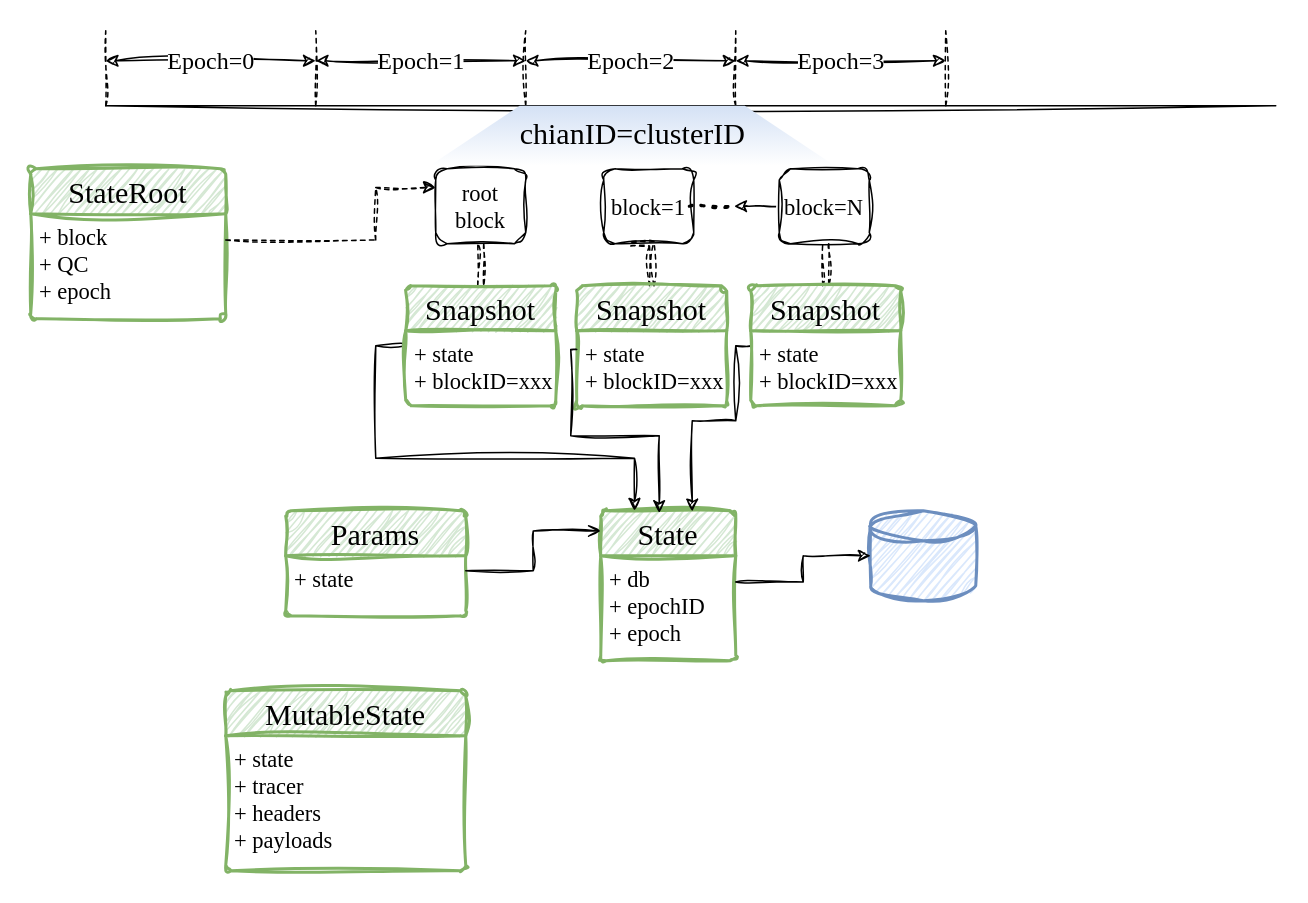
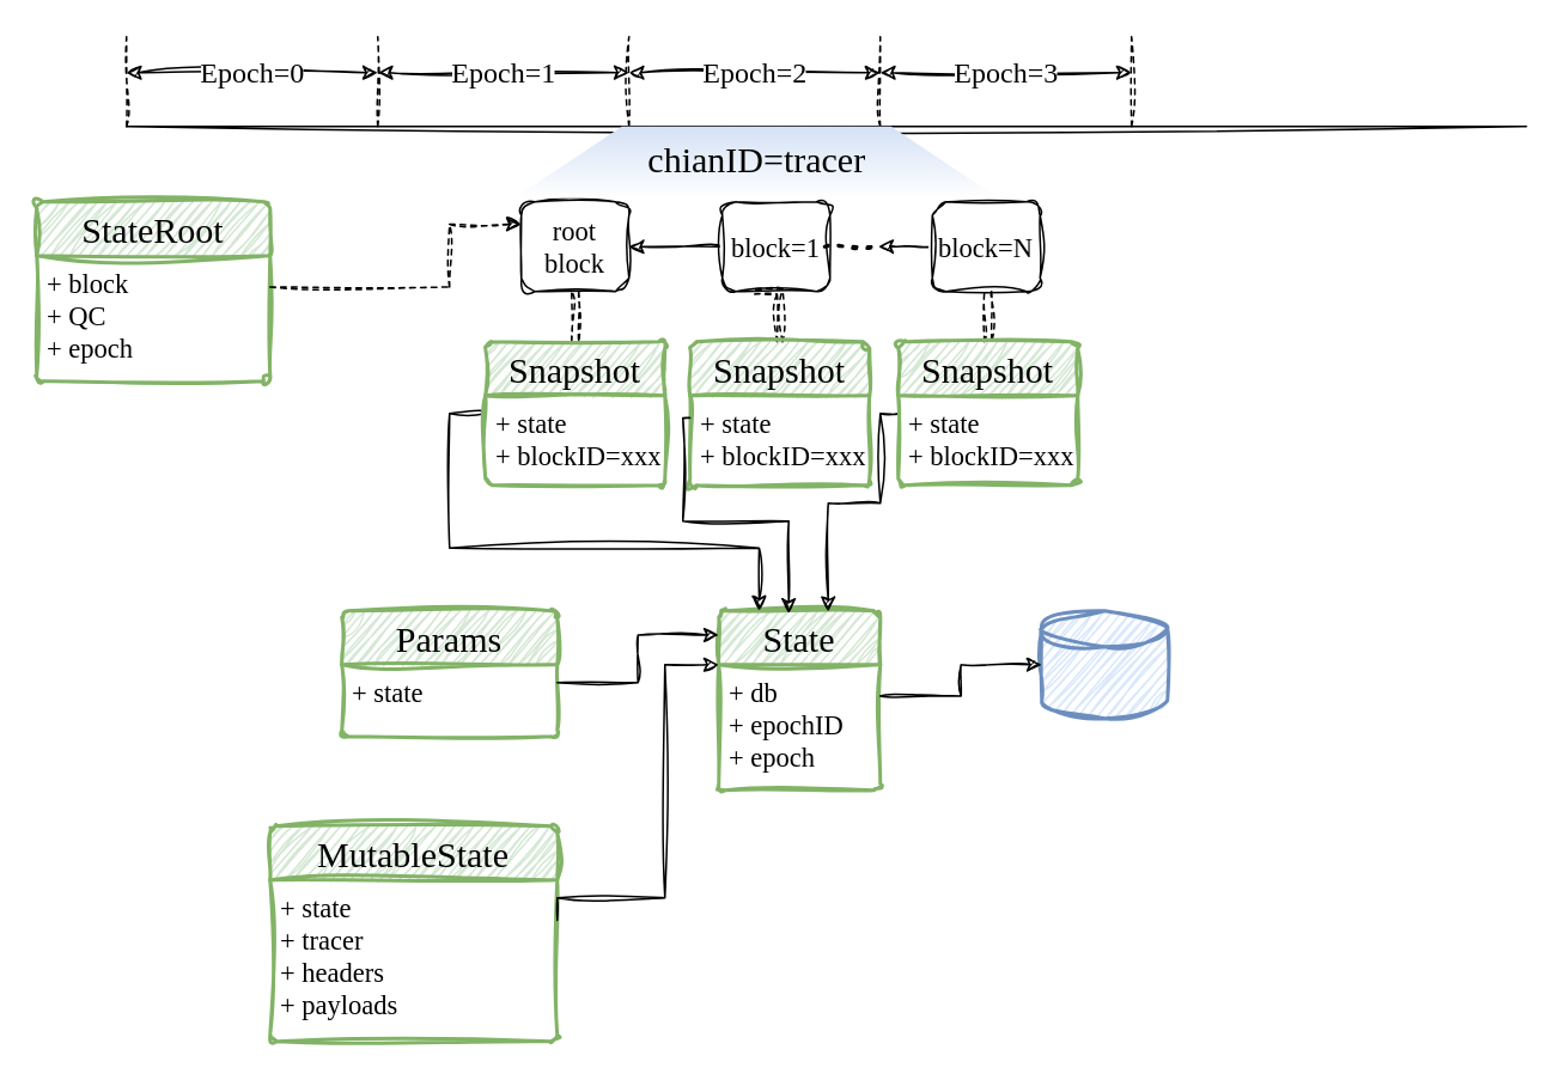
- <mxCell id="30" value="chianID=clusterID" style="text;html=1;align=center;verticalAlign=middle;resizable=0;points=[];autosize=1;strokeColor=none;fillColor=none;fontSize=20;fontFamily=Architects Daughter;" vertex="1" parent="1"><mxGeometry x="331" y="68" width="180" height="40" as="geometry" /></mxCell>
+ <mxCell id="30" value="chianID=tracer" style="text;html=1;align=center;verticalAlign=middle;resizable=0;points=[];autosize=1;strokeColor=none;fillColor=none;fontSize=20;fontFamily=Architects Daughter;" vertex="1" parent="1"><mxGeometry x="331" y="68" width="180" height="40" as="geometry" /></mxCell>
+ <mxCell id="24" style="edgeStyle=orthogonalEdgeStyle;rounded=0;sketch=1;hachureGap=4;jiggle=2;curveFitting=1;orthogonalLoop=1;jettySize=auto;html=1;entryX=1;entryY=0.5;entryDx=0;entryDy=0;fontFamily=Architects Daughter;fontSource=https%3A%2F%2Ffonts.googleapis.com%2Fcss%3Ffamily%3DArchitects%2BDaughter;fontSize=16;" edge="1" parent="1" source="25" target="23"><mxGeometry relative="1" as="geometry" /></mxCell>
- <mxCell id="8" style="edgeStyle=orthogonalEdgeStyle;rounded=0;sketch=1;hachureGap=4;jiggle=2;curveFitting=1;orthogonalLoop=1;jettySize=auto;html=1;exitX=1;exitY=0.25;exitDx=0;exitDy=0;entryX=0;entryY=0.135;entryDx=0;entryDy=0;entryPerimeter=0;fontFamily=Architects Daughter;fontSource=https%3A%2F%2Ffonts.googleapis.com%2Fcss%3Ffamily%3DArchitects%2BDaughter;fontSize=16;endArrow=open;" edge="1" parent="1" source="7" target="3"><mxGeometry relative="1" as="geometry" /></mxCell>
+ <mxCell id="8" style="edgeStyle=orthogonalEdgeStyle;rounded=0;sketch=1;hachureGap=4;jiggle=2;curveFitting=1;orthogonalLoop=1;jettySize=auto;html=1;exitX=1;exitY=0.25;exitDx=0;exitDy=0;entryX=0;entryY=0.135;entryDx=0;entryDy=0;entryPerimeter=0;fontFamily=Architects Daughter;fontSource=https%3A%2F%2Ffonts.googleapis.com%2Fcss%3Ffamily%3DArchitects%2BDaughter;fontSize=16;" edge="1" parent="1" source="7" target="3"><mxGeometry relative="1" as="geometry" /></mxCell>
+ <mxCell id="11" style="edgeStyle=orthogonalEdgeStyle;rounded=0;sketch=1;hachureGap=4;jiggle=2;curveFitting=1;orthogonalLoop=1;jettySize=auto;html=1;exitX=1;exitY=0.25;exitDx=0;exitDy=0;entryX=0;entryY=0;entryDx=0;entryDy=0;fontFamily=Architects Daughter;fontSource=https%3A%2F%2Ffonts.googleapis.com%2Fcss%3Ffamily%3DArchitects%2BDaughter;fontSize=16;" edge="1" parent="1" source="10" target="4"><mxGeometry relative="1" as="geometry"><Array as="points"><mxPoint x="370" y="500" /><mxPoint x="370" y="370" /></Array></mxGeometry></mxCell>
